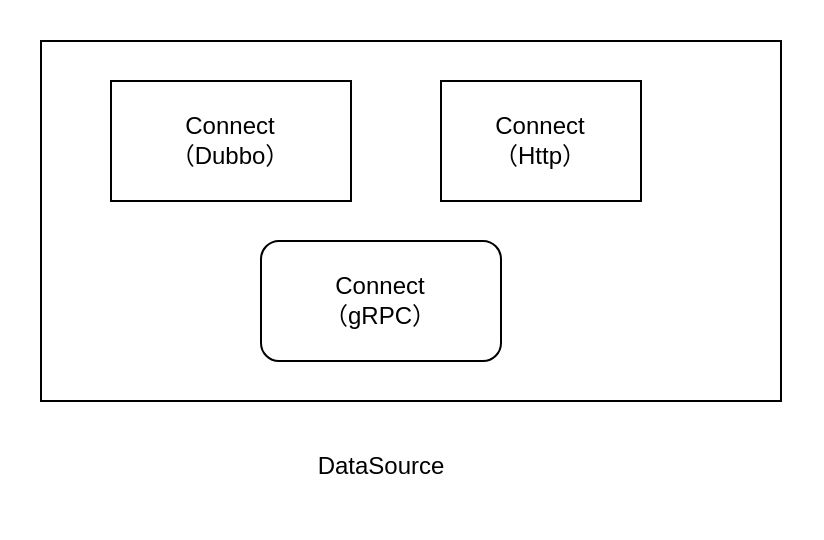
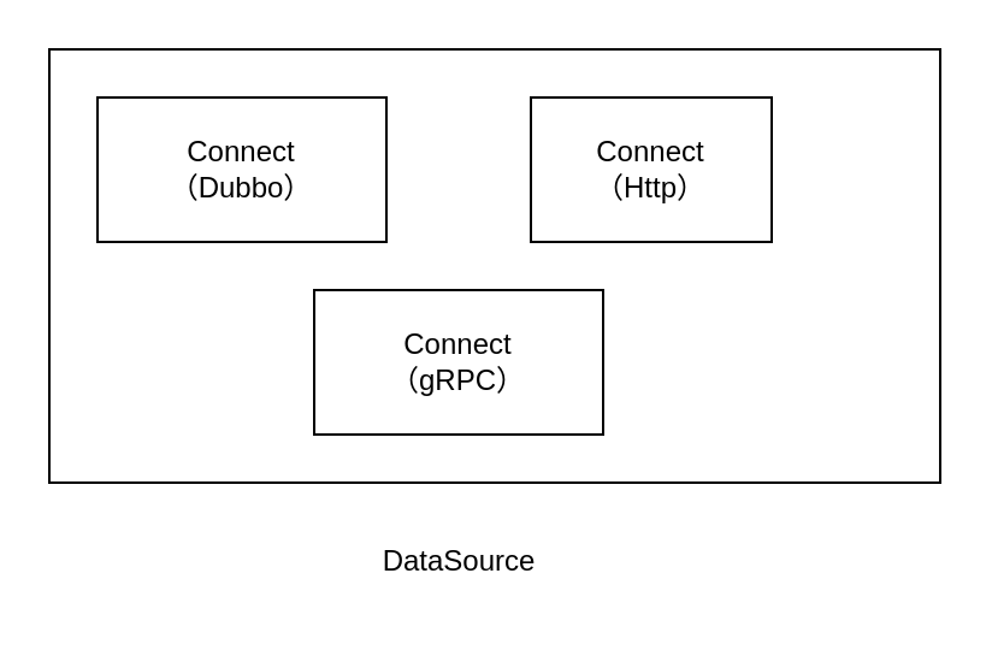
- <mxCell id="3" value="Connect&lt;div&gt;（Dubbo）&lt;/div&gt;" style="rounded=0;whiteSpace=wrap;html=1;" vertex="1" parent="1"><mxGeometry x="55" y="40" width="120" height="60" as="geometry" /></mxCell>
+ <mxCell id="3" value="Connect&lt;div&gt;（Dubbo）&lt;/div&gt;" style="rounded=0;whiteSpace=wrap;html=1;" vertex="1" parent="1"><mxGeometry x="40" y="40" width="120" height="60" as="geometry" /></mxCell>
- <mxCell id="5" value="Connect&lt;div&gt;（gRPC）&lt;/div&gt;" style="whiteSpace=wrap;html=1;rounded=1;" vertex="1" parent="1"><mxGeometry x="130" y="120" width="120" height="60" as="geometry" /></mxCell>
+ <mxCell id="5" value="Connect&lt;div&gt;（gRPC）&lt;/div&gt;" style="rounded=0;whiteSpace=wrap;html=1;" vertex="1" parent="1"><mxGeometry x="130" y="120" width="120" height="60" as="geometry" /></mxCell>
